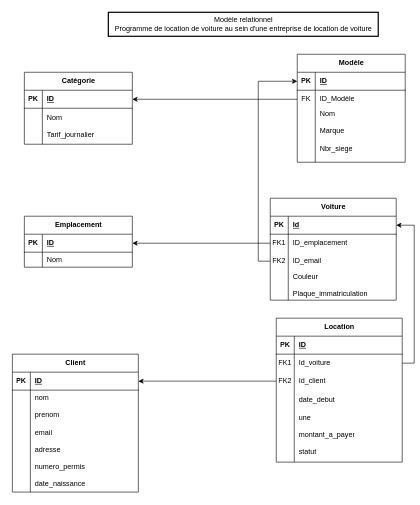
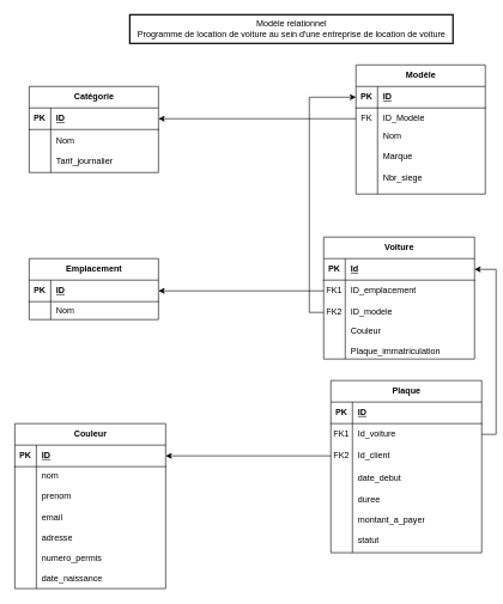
- <mxCell id="32" value="ID_email" style="shape=partialRectangle;connectable=0;fillColor=none;top=0;left=0;bottom=0;right=0;align=left;spacingLeft=6;overflow=hidden;whiteSpace=wrap;html=1;" parent="30" vertex="1"><mxGeometry x="30" width="180" height="30" as="geometry"><mxRectangle width="180" height="30" as="alternateBounds" /></mxGeometry></mxCell>
+ <mxCell id="32" value="ID_modele" style="shape=partialRectangle;connectable=0;fillColor=none;top=0;left=0;bottom=0;right=0;align=left;spacingLeft=6;overflow=hidden;whiteSpace=wrap;html=1;" parent="30" vertex="1"><mxGeometry x="30" width="180" height="30" as="geometry"><mxRectangle width="180" height="30" as="alternateBounds" /></mxGeometry></mxCell>
- <mxCell id="47" value="Location" style="shape=table;startSize=30;container=1;collapsible=1;childLayout=tableLayout;fixedRows=1;rowLines=0;fontStyle=1;align=center;resizeLast=1;html=1;" parent="46" vertex="1"><mxGeometry width="210" height="240" as="geometry" /></mxCell>
+ <mxCell id="47" value="Plaque" style="shape=table;startSize=30;container=1;collapsible=1;childLayout=tableLayout;fixedRows=1;rowLines=0;fontStyle=1;align=center;resizeLast=1;html=1;" parent="46" vertex="1"><mxGeometry width="210" height="240" as="geometry" /></mxCell>
- <mxCell id="62" value="Client" style="shape=table;startSize=30;container=1;collapsible=1;childLayout=tableLayout;fixedRows=1;rowLines=0;fontStyle=1;align=center;resizeLast=1;html=1;" parent="61" vertex="1"><mxGeometry width="210" height="230" as="geometry" /></mxCell>
+ <mxCell id="62" value="Couleur" style="shape=table;startSize=30;container=1;collapsible=1;childLayout=tableLayout;fixedRows=1;rowLines=0;fontStyle=1;align=center;resizeLast=1;html=1;" parent="61" vertex="1"><mxGeometry width="210" height="230" as="geometry" /></mxCell>
- <mxCell id="59" value="date_debut&lt;br&gt;&lt;br&gt;une&lt;br&gt;&lt;br&gt;montant_a_payer&lt;br&gt;&lt;br&gt;statut" style="shape=partialRectangle;connectable=0;fillColor=none;top=0;left=0;bottom=0;right=0;align=left;spacingLeft=6;overflow=hidden;whiteSpace=wrap;html=1;" parent="57" vertex="1"><mxGeometry x="30" width="180" height="120" as="geometry"><mxRectangle width="180" height="120" as="alternateBounds" /></mxGeometry></mxCell>
+ <mxCell id="59" value="date_debut&lt;br&gt;&lt;br&gt;duree&lt;br&gt;&lt;br&gt;montant_a_payer&lt;br&gt;&lt;br&gt;statut" style="shape=partialRectangle;connectable=0;fillColor=none;top=0;left=0;bottom=0;right=0;align=left;spacingLeft=6;overflow=hidden;whiteSpace=wrap;html=1;" parent="57" vertex="1"><mxGeometry x="30" width="180" height="120" as="geometry"><mxRectangle width="180" height="120" as="alternateBounds" /></mxGeometry></mxCell>
